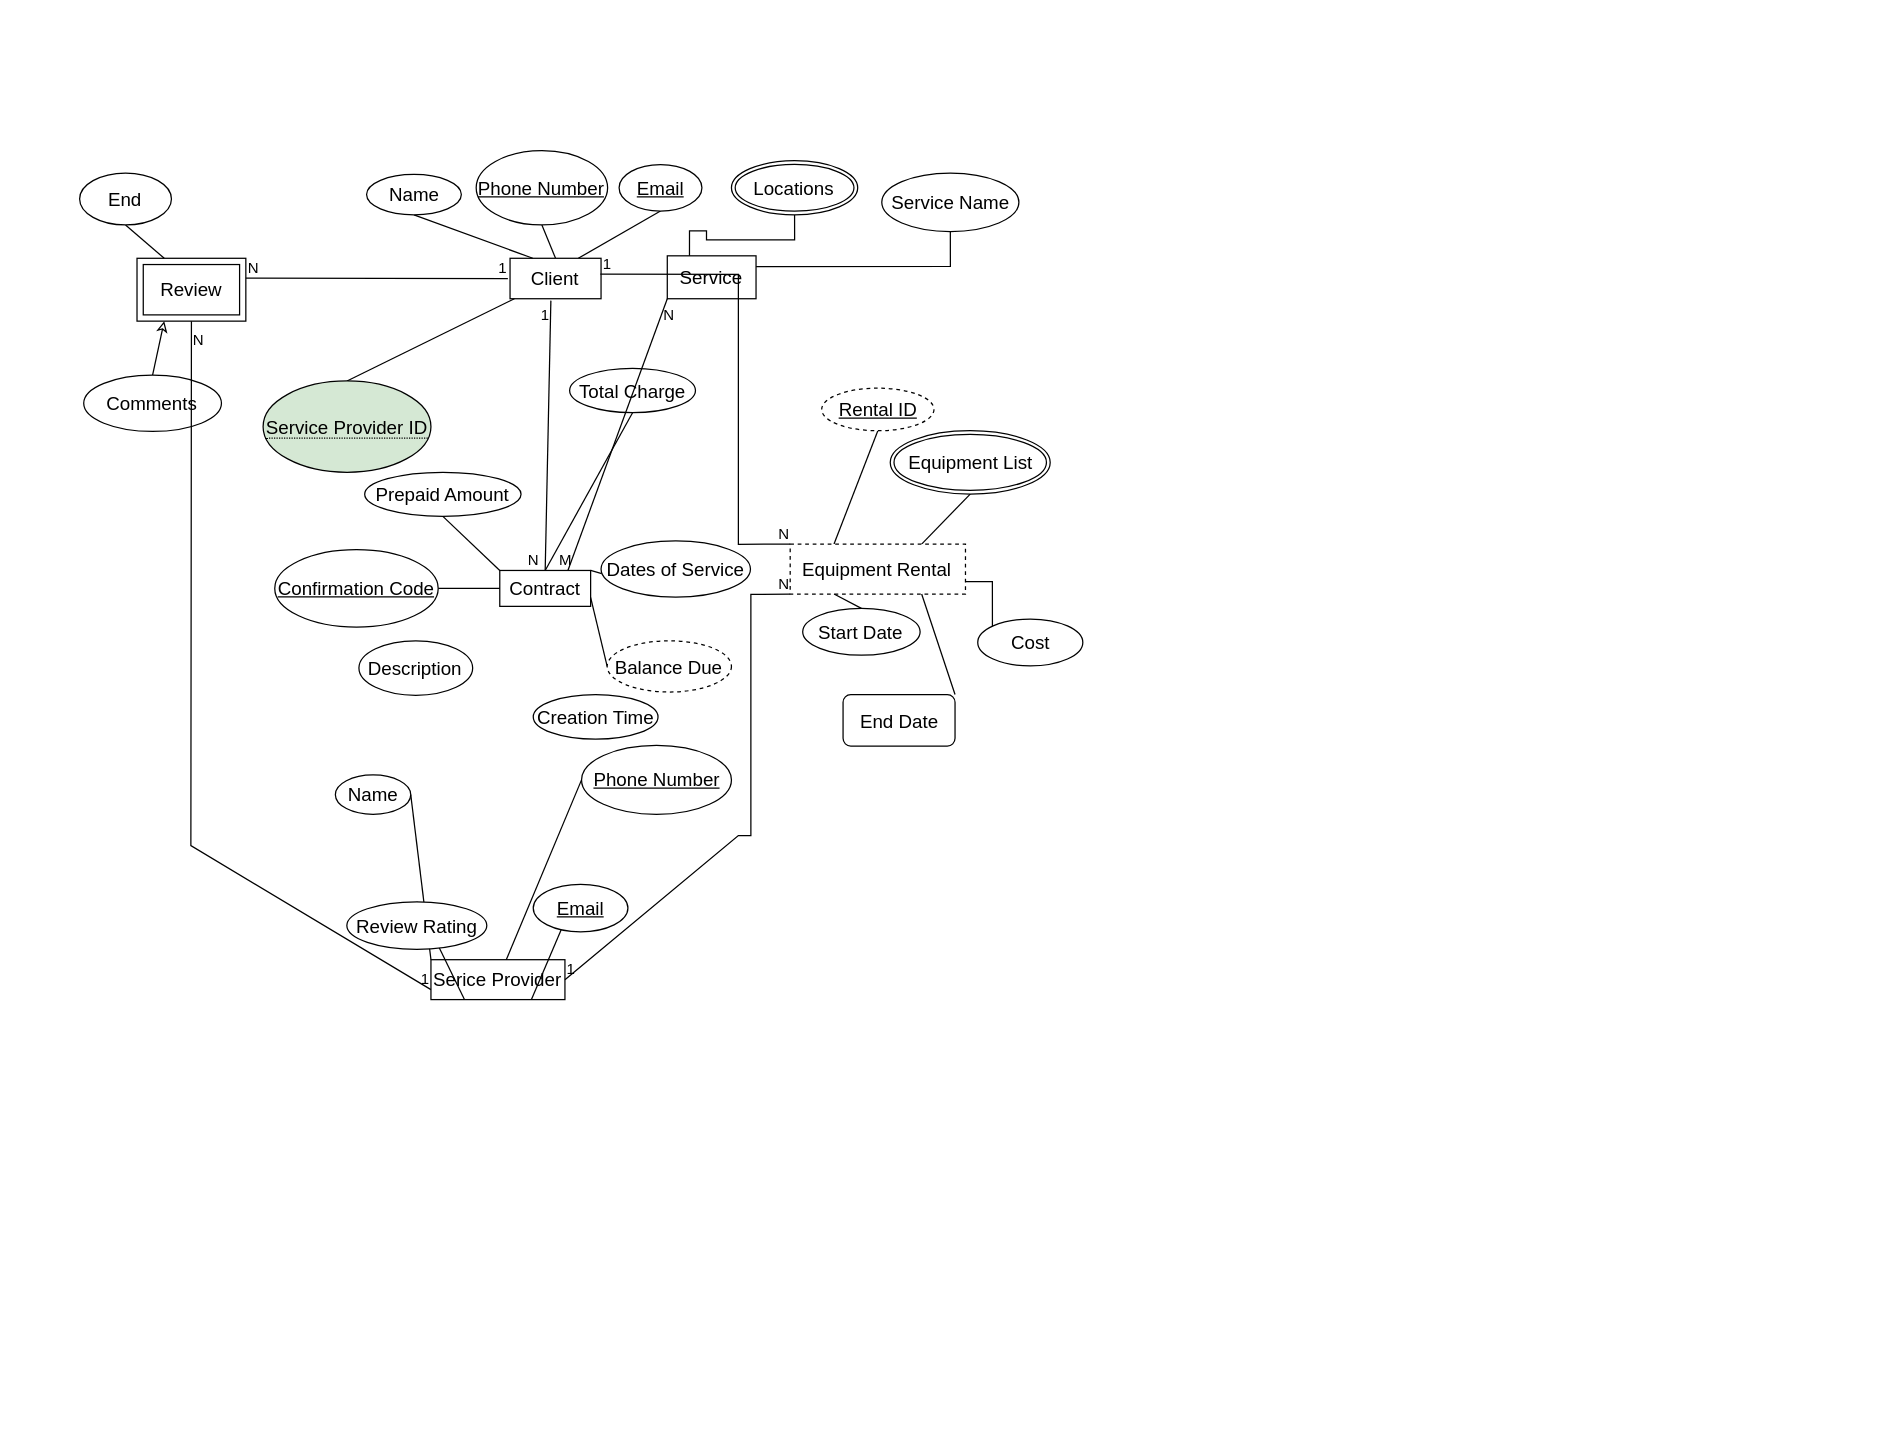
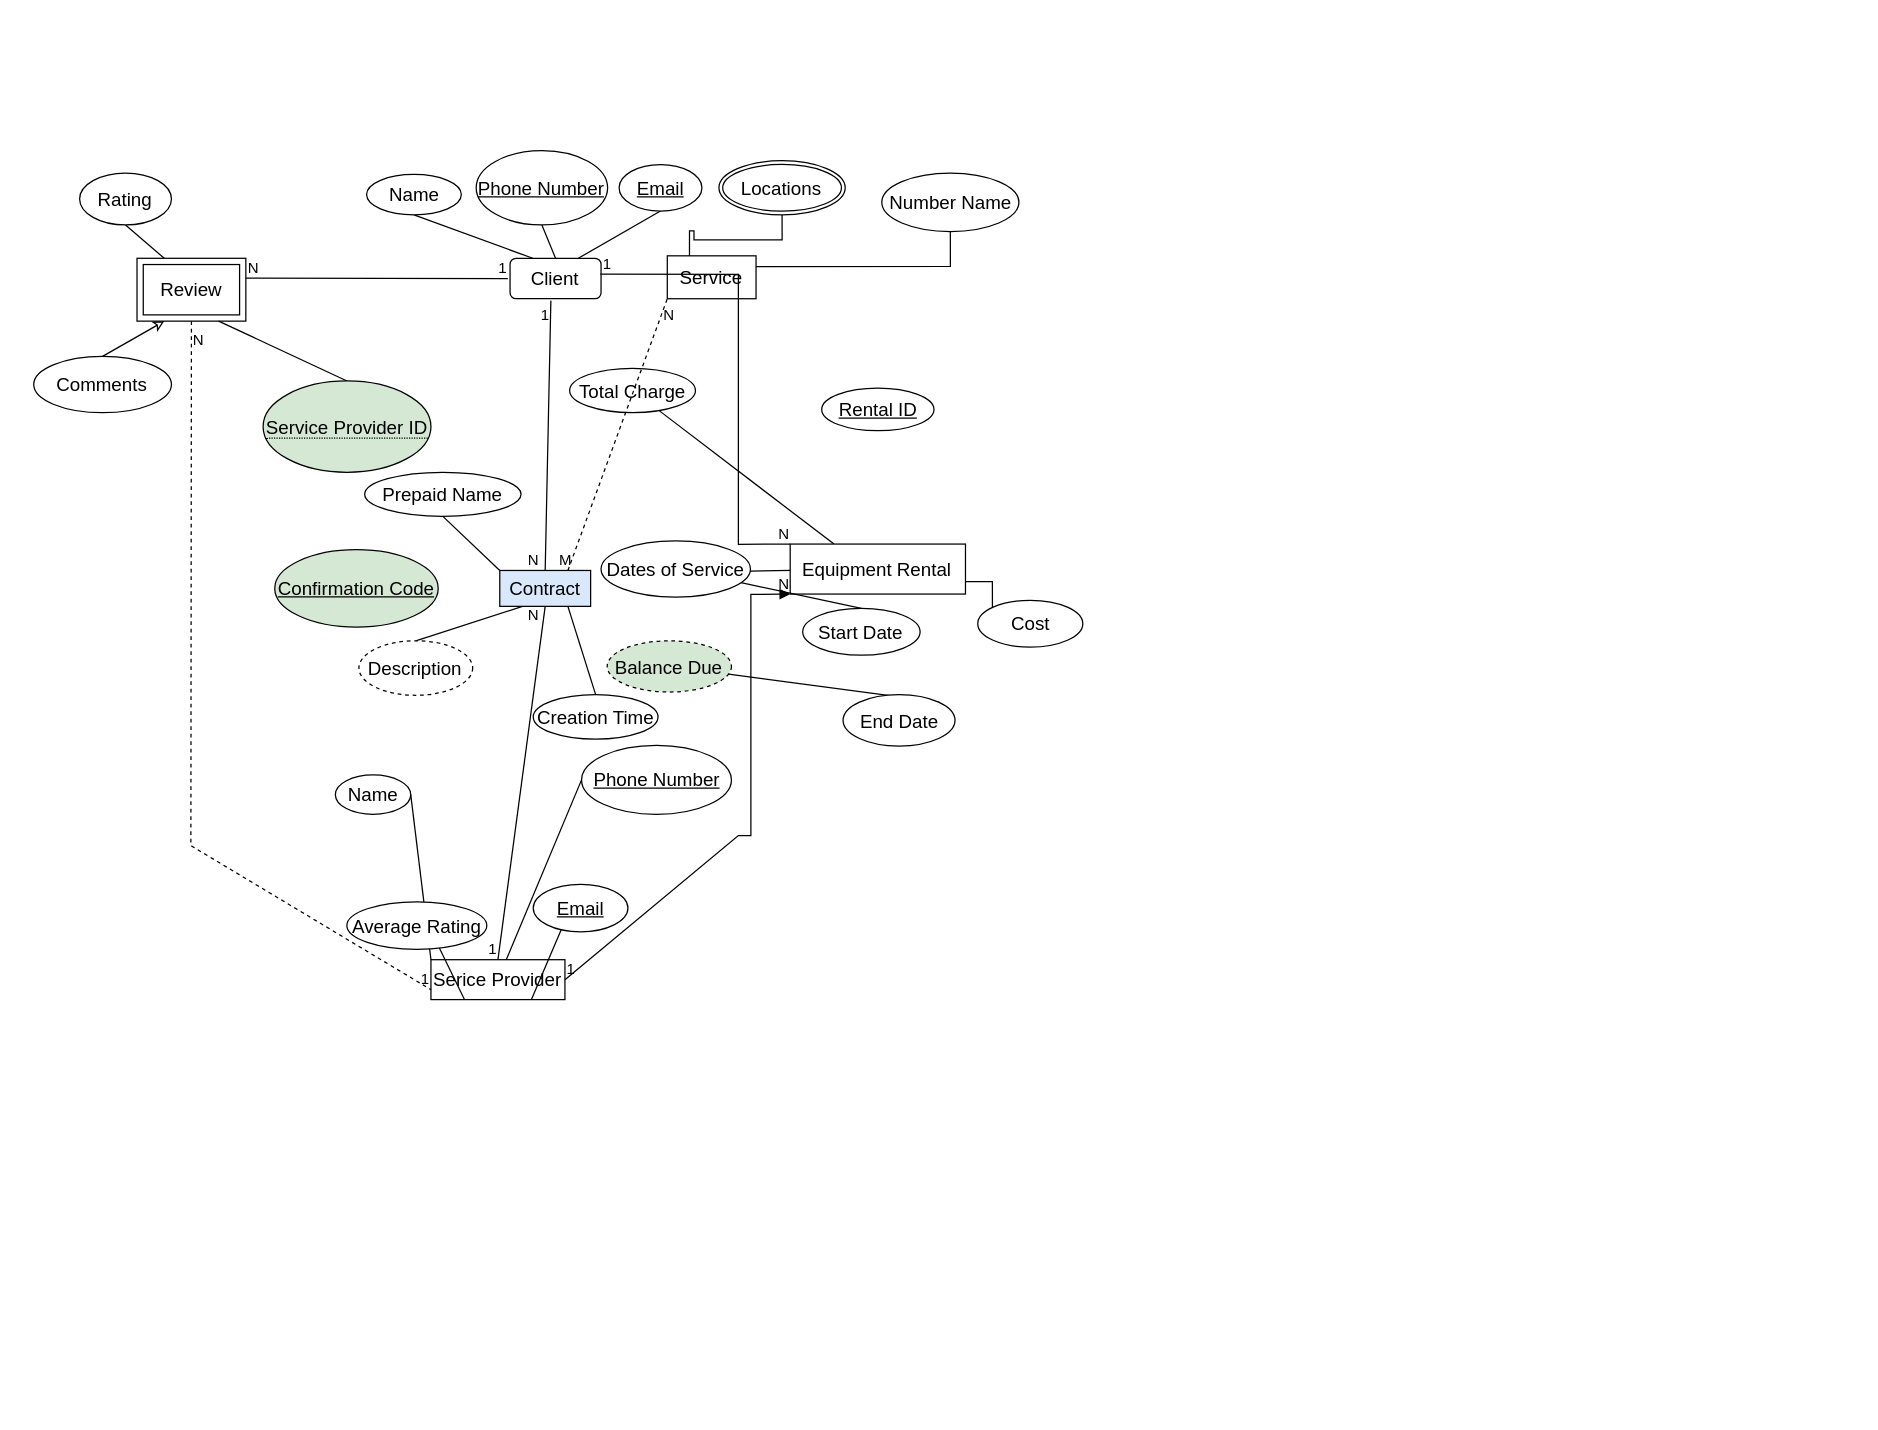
- <mxCell id="39" value="Locations" style="ellipse;shape=doubleEllipse;margin=3;whiteSpace=wrap;html=1;align=center;fontSize=15;" parent="2" vertex="1"><mxGeometry x="564.461" y="108.091" width="101.006" height="43.286" as="geometry" /></mxCell>
+ <mxCell id="39" value="Locations" style="ellipse;shape=doubleEllipse;margin=3;whiteSpace=wrap;html=1;align=center;fontSize=15;" parent="2" vertex="1"><mxGeometry x="554.461" y="108.091" width="101.006" height="43.286" as="geometry" /></mxCell>
- <mxCell id="44" value="End" style="ellipse;whiteSpace=wrap;html=1;fontSize=15;" parent="2" vertex="1"><mxGeometry x="43.002" y="117.925" width="73.459" height="41.541" as="geometry" /></mxCell>
+ <mxCell id="44" value="Rating" style="ellipse;whiteSpace=wrap;html=1;fontSize=15;" parent="2" vertex="1"><mxGeometry x="43.002" y="117.925" width="73.459" height="41.541" as="geometry" /></mxCell>
- <mxCell id="37" value="Service Name" style="ellipse;whiteSpace=wrap;html=1;fontSize=15;" parent="2" vertex="1"><mxGeometry x="684.723" y="117.925" width="109.693" height="46.784" as="geometry" /></mxCell>
+ <mxCell id="37" value="Number Name" style="ellipse;whiteSpace=wrap;html=1;fontSize=15;" parent="2" vertex="1"><mxGeometry x="684.723" y="117.925" width="109.693" height="46.784" as="geometry" /></mxCell>
- <mxCell id="6" value="&lt;font style=&quot;font-size: 15px;&quot;&gt;Client&lt;/font&gt;" style="rounded=0;whiteSpace=wrap;html=1;fontSize=15;" parent="2" vertex="1"><mxGeometry x="387.342" y="186.132" width="72.798" height="32.359" as="geometry" /></mxCell>
+ <mxCell id="6" value="&lt;font style=&quot;font-size: 15px;&quot;&gt;Client&lt;/font&gt;" style="whiteSpace=wrap;html=1;fontSize=15;rounded=1;" parent="2" vertex="1"><mxGeometry x="387.342" y="186.132" width="72.798" height="32.359" as="geometry" /></mxCell>
- <mxCell id="41" style="edgeStyle=none;html=1;exitX=0.5;exitY=0;exitDx=0;exitDy=0;fontSize=15;endArrow=none;endFill=0;" parent="2" source="42" target="6" edge="1"><mxGeometry relative="1" as="geometry" /></mxCell>
+ <mxCell id="41" style="edgeStyle=none;html=1;exitX=0.5;exitY=0;exitDx=0;exitDy=0;entryX=0.75;entryY=1;entryDx=0;entryDy=0;fontSize=15;endArrow=none;endFill=0;" parent="2" source="42" target="40" edge="1"><mxGeometry relative="1" as="geometry" /></mxCell>
- <mxCell id="77" value="" style="endArrow=none;html=1;rounded=0;exitX=0.75;exitY=0;exitDx=0;exitDy=0;entryX=0;entryY=1;entryDx=0;entryDy=0;" edge="1" parent="2" source="23" target="36"><mxGeometry relative="1" as="geometry"><mxPoint x="420" y="320" as="sourcePoint" /><mxPoint x="580" y="320" as="targetPoint" /></mxGeometry></mxCell>
+ <mxCell id="77" value="" style="endArrow=none;html=1;rounded=0;exitX=0.75;exitY=0;exitDx=0;exitDy=0;entryX=0;entryY=1;entryDx=0;entryDy=0;dashed=1;" edge="1" parent="2" source="23" target="36"><mxGeometry relative="1" as="geometry"><mxPoint x="420" y="320" as="sourcePoint" /><mxPoint x="580" y="320" as="targetPoint" /></mxGeometry></mxCell>
- <mxCell id="46" value="Comments" style="ellipse;whiteSpace=wrap;html=1;fontSize=15;" parent="2" vertex="1"><mxGeometry x="46.272" y="279.624" width="110.189" height="45.04" as="geometry" /></mxCell>
+ <mxCell id="46" value="Comments" style="ellipse;whiteSpace=wrap;html=1;fontSize=15;" parent="2" vertex="1"><mxGeometry x="6.272" y="264.624" width="110.189" height="45.04" as="geometry" /></mxCell>
- <mxCell id="51" value="Rental ID" style="ellipse;whiteSpace=wrap;html=1;align=center;fontStyle=4;fontSize=15;dashed=1;" parent="2" vertex="1"><mxGeometry x="636.66" y="290.02" width="89.82" height="34.07" as="geometry" /></mxCell>
+ <mxCell id="51" value="Rental ID" style="ellipse;whiteSpace=wrap;html=1;align=center;fontStyle=4;fontSize=15;" parent="2" vertex="1"><mxGeometry x="636.66" y="290.02" width="89.82" height="34.07" as="geometry" /></mxCell>
- <mxCell id="52" value="Equipment List" style="ellipse;shape=doubleEllipse;margin=3;whiteSpace=wrap;html=1;align=center;fontSize=15;" parent="2" vertex="1"><mxGeometry x="691.5" y="324.09" width="127.96" height="50.66" as="geometry" /></mxCell>
- <mxCell id="48" style="edgeStyle=none;html=1;exitX=0.25;exitY=0;exitDx=0;exitDy=0;entryX=0.5;entryY=1;entryDx=0;entryDy=0;fontSize=15;endArrow=none;endFill=0;" parent="2" source="50" target="51" edge="1"><mxGeometry relative="1" as="geometry" /></mxCell>
+ <mxCell id="48" style="edgeStyle=none;html=1;exitX=0.25;exitY=0;exitDx=0;exitDy=0;fontSize=15;endArrow=none;endFill=0;" parent="2" source="50" target="29" edge="1"><mxGeometry relative="1" as="geometry" /></mxCell>
- <mxCell id="31" value="Prepaid Amount" style="ellipse;whiteSpace=wrap;html=1;fontSize=15;" parent="2" vertex="1"><mxGeometry x="271.056" y="357.311" width="125.092" height="35.288" as="geometry" /></mxCell>
+ <mxCell id="31" value="Prepaid Name" style="ellipse;whiteSpace=wrap;html=1;fontSize=15;" parent="2" vertex="1"><mxGeometry x="271.056" y="357.311" width="125.092" height="35.288" as="geometry" /></mxCell>
- <mxCell id="28" style="edgeStyle=none;html=1;exitX=0.5;exitY=1;exitDx=0;exitDy=0;entryX=0.5;entryY=0;entryDx=0;entryDy=0;fontSize=15;endArrow=none;endFill=0;" parent="2" source="29" target="23" edge="1"><mxGeometry relative="1" as="geometry" /></mxCell>
- <mxCell id="47" style="edgeStyle=none;html=1;exitX=0.75;exitY=0;exitDx=0;exitDy=0;entryX=0.5;entryY=1;entryDx=0;entryDy=0;fontSize=15;endArrow=none;endFill=0;" parent="2" source="50" target="52" edge="1"><mxGeometry relative="1" as="geometry" /></mxCell>
- <mxCell id="50" value="Equipment Rental" style="rounded=0;whiteSpace=wrap;html=1;fontSize=15;dashed=1;" parent="2" vertex="1"><mxGeometry x="611.45" y="414.75" width="140.23" height="40" as="geometry" /></mxCell>
+ <mxCell id="50" value="Equipment Rental" style="rounded=0;whiteSpace=wrap;html=1;fontSize=15;" parent="2" vertex="1"><mxGeometry x="611.45" y="414.75" width="140.23" height="40" as="geometry" /></mxCell>
- <mxCell id="26" style="edgeStyle=none;html=1;exitX=0.005;exitY=0.58;exitDx=0;exitDy=0;entryX=1;entryY=0;entryDx=0;entryDy=0;fontSize=15;endArrow=none;endFill=0;exitPerimeter=0;" parent="2" source="27" target="23" edge="1"><mxGeometry relative="1" as="geometry" /></mxCell>
+ <mxCell id="26" style="edgeStyle=none;html=1;exitX=0.005;exitY=0.58;exitDx=0;exitDy=0;fontSize=15;endArrow=none;endFill=0;exitPerimeter=0;" parent="2" source="27" target="50" edge="1"><mxGeometry relative="1" as="geometry" /></mxCell>
- <mxCell id="34" value="Confirmation Code" style="ellipse;whiteSpace=wrap;html=1;align=center;fontStyle=4;fontSize=15;" parent="2" vertex="1"><mxGeometry x="199.103" y="419.246" width="130.757" height="61.963" as="geometry" /></mxCell>
+ <mxCell id="34" value="Confirmation Code" style="ellipse;whiteSpace=wrap;html=1;align=center;fontStyle=4;fontSize=15;fillColor=#d5e8d4;" parent="2" vertex="1"><mxGeometry x="199.103" y="419.246" width="130.757" height="61.963" as="geometry" /></mxCell>
- <mxCell id="33" style="edgeStyle=none;html=1;exitX=1;exitY=0.5;exitDx=0;exitDy=0;entryX=0;entryY=0.5;entryDx=0;entryDy=0;fontSize=15;endArrow=none;endFill=0;" parent="2" source="34" target="23" edge="1"><mxGeometry relative="1" as="geometry" /></mxCell>
- <mxCell id="23" value="Contract" style="rounded=0;whiteSpace=wrap;html=1;fontSize=15;" parent="2" vertex="1"><mxGeometry x="379.115" y="435.866" width="72.679" height="28.723" as="geometry" /></mxCell>
+ <mxCell id="23" value="Contract" style="rounded=0;whiteSpace=wrap;html=1;fontSize=15;fillColor=#dae8fc;" parent="2" vertex="1"><mxGeometry x="379.115" y="435.866" width="72.679" height="28.723" as="geometry" /></mxCell>
- <mxCell id="65" value="" style="endArrow=none;html=1;rounded=0;exitX=1;exitY=0.5;exitDx=0;exitDy=0;entryX=0;entryY=1;entryDx=0;entryDy=0;" edge="1" parent="2" source="11" target="50"><mxGeometry relative="1" as="geometry"><mxPoint x="433.43" y="647.69" as="sourcePoint" /><mxPoint x="593.43" y="647.69" as="targetPoint" /><Array as="points"><mxPoint x="570" y="648" /><mxPoint x="580" y="648" /><mxPoint x="580" y="455" /></Array></mxGeometry></mxCell>
+ <mxCell id="65" value="" style="endArrow=block;html=1;rounded=0;exitX=1;exitY=0.5;exitDx=0;exitDy=0;entryX=0;entryY=1;entryDx=0;entryDy=0;" edge="1" parent="2" source="11" target="50"><mxGeometry relative="1" as="geometry"><mxPoint x="433.43" y="647.69" as="sourcePoint" /><mxPoint x="593.43" y="647.69" as="targetPoint" /><Array as="points"><mxPoint x="570" y="648" /><mxPoint x="580" y="648" /><mxPoint x="580" y="455" /></Array></mxGeometry></mxCell>
- <mxCell id="53" style="edgeStyle=none;html=1;exitX=0.5;exitY=0;exitDx=0;exitDy=0;entryX=0.25;entryY=1;entryDx=0;entryDy=0;fontSize=15;endArrow=none;endFill=0;" parent="2" source="54" target="50" edge="1"><mxGeometry relative="1" as="geometry" /></mxCell>
+ <mxCell id="53" style="edgeStyle=none;html=1;exitX=0.5;exitY=0;exitDx=0;exitDy=0;fontSize=15;endArrow=none;endFill=0;" parent="2" source="54" target="27" edge="1"><mxGeometry relative="1" as="geometry" /></mxCell>
+ <mxCell id="21" style="edgeStyle=none;html=1;exitX=0.25;exitY=1;exitDx=0;exitDy=0;entryX=0.5;entryY=0;entryDx=0;entryDy=0;fontSize=15;endArrow=none;endFill=0;" parent="2" source="23" target="25" edge="1"><mxGeometry relative="1" as="geometry" /></mxCell>
- <mxCell id="22" style="edgeStyle=none;html=1;exitX=1;exitY=0.75;exitDx=0;exitDy=0;entryX=0;entryY=0.5;entryDx=0;entryDy=0;fontSize=15;endArrow=none;endFill=0;" parent="2" source="23" target="32" edge="1"><mxGeometry relative="1" as="geometry" /></mxCell>
- <mxCell id="3" value="Cost" style="ellipse;whiteSpace=wrap;html=1;fontSize=15;" parent="2" vertex="1"><mxGeometry x="761.5" y="474.75" width="84.07" height="37.46" as="geometry" /></mxCell>
+ <mxCell id="3" value="Cost" style="ellipse;whiteSpace=wrap;html=1;fontSize=15;" parent="2" vertex="1"><mxGeometry x="761.5" y="459.75" width="84.07" height="37.46" as="geometry" /></mxCell>
- <mxCell id="55" style="edgeStyle=none;html=1;exitX=1;exitY=0;exitDx=0;exitDy=0;entryX=0.75;entryY=1;entryDx=0;entryDy=0;fontSize=15;endArrow=none;endFill=0;" parent="2" source="56" target="50" edge="1"><mxGeometry relative="1" as="geometry" /></mxCell>
+ <mxCell id="55" style="edgeStyle=none;html=1;exitX=1;exitY=0;exitDx=0;exitDy=0;fontSize=15;endArrow=none;endFill=0;" parent="2" source="56" target="32" edge="1"><mxGeometry relative="1" as="geometry" /></mxCell>
+ <mxCell id="20" style="edgeStyle=none;html=1;exitX=0.75;exitY=1;exitDx=0;exitDy=0;entryX=0.5;entryY=0;entryDx=0;entryDy=0;fontSize=15;endArrow=none;endFill=0;" parent="2" source="23" target="24" edge="1"><mxGeometry relative="1" as="geometry" /></mxCell>
- <mxCell id="32" value="Balance Due" style="ellipse;whiteSpace=wrap;html=1;align=center;dashed=1;fontSize=15;" parent="2" vertex="1"><mxGeometry x="465.041" y="492.136" width="99.418" height="40.972" as="geometry" /></mxCell>
+ <mxCell id="32" value="Balance Due" style="ellipse;whiteSpace=wrap;html=1;align=center;dashed=1;fontSize=15;fillColor=#d5e8d4;" parent="2" vertex="1"><mxGeometry x="465.041" y="492.136" width="99.418" height="40.972" as="geometry" /></mxCell>
- <mxCell id="25" value="Description" style="ellipse;whiteSpace=wrap;html=1;fontSize=15;" parent="2" vertex="1"><mxGeometry x="266.437" y="492.136" width="90.997" height="43.598" as="geometry" /></mxCell>
+ <mxCell id="25" value="Description" style="ellipse;whiteSpace=wrap;html=1;fontSize=15;dashed=1;" parent="2" vertex="1"><mxGeometry x="266.437" y="492.136" width="90.997" height="43.598" as="geometry" /></mxCell>
- <mxCell id="56" value="&lt;div&gt;End Date&lt;/div&gt;" style="whiteSpace=wrap;html=1;fontSize=15;rounded=1;" parent="2" vertex="1"><mxGeometry x="653.75" y="535.15" width="89.58" height="41.22" as="geometry" /></mxCell>
+ <mxCell id="56" value="&lt;div&gt;End Date&lt;/div&gt;" style="ellipse;whiteSpace=wrap;html=1;fontSize=15;" parent="2" vertex="1"><mxGeometry x="653.75" y="535.15" width="89.58" height="41.22" as="geometry" /></mxCell>
- <mxCell id="74" value="" style="endArrow=none;html=1;rounded=0;exitX=0.5;exitY=1;exitDx=0;exitDy=0;entryX=0;entryY=0.75;entryDx=0;entryDy=0;" edge="1" parent="2" source="40" target="11"><mxGeometry relative="1" as="geometry"><mxPoint x="130" y="460" as="sourcePoint" /><mxPoint x="290" y="460" as="targetPoint" /><Array as="points"><mxPoint x="132" y="656" /></Array></mxGeometry></mxCell>
+ <mxCell id="74" value="" style="endArrow=none;html=1;rounded=0;exitX=0.5;exitY=1;exitDx=0;exitDy=0;entryX=0;entryY=0.75;entryDx=0;entryDy=0;dashed=1;" edge="1" parent="2" source="40" target="11"><mxGeometry relative="1" as="geometry"><mxPoint x="130" y="460" as="sourcePoint" /><mxPoint x="290" y="460" as="targetPoint" /><Array as="points"><mxPoint x="132" y="656" /></Array></mxGeometry></mxCell>
+ <mxCell id="62" value="" style="endArrow=none;html=1;rounded=0;exitX=0.5;exitY=1;exitDx=0;exitDy=0;entryX=0.5;entryY=0;entryDx=0;entryDy=0;" edge="1" parent="2" source="23" target="11"><mxGeometry relative="1" as="geometry"><mxPoint x="413.2" y="584.86" as="sourcePoint" /><mxPoint x="573.2" y="584.86" as="targetPoint" /></mxGeometry></mxCell>
+ <mxCell id="63" value="N" style="resizable=0;html=1;whiteSpace=wrap;align=left;verticalAlign=bottom;" connectable="0" vertex="1" parent="62"><mxGeometry x="-1" relative="1" as="geometry"><mxPoint x="-15" y="15" as="offset" /></mxGeometry></mxCell>
+ <mxCell id="64" value="1" style="resizable=0;html=1;whiteSpace=wrap;align=right;verticalAlign=bottom;" connectable="0" vertex="1" parent="62"><mxGeometry x="1" relative="1" as="geometry" /></mxCell>
- <mxCell id="19" value="Review Rating" style="ellipse;whiteSpace=wrap;html=1;fontSize=15;" parent="2" vertex="1"><mxGeometry x="256.78" y="700.907" width="111.97" height="38.043" as="geometry" /></mxCell>
+ <mxCell id="19" value="Average Rating" style="ellipse;whiteSpace=wrap;html=1;fontSize=15;" parent="2" vertex="1"><mxGeometry x="256.78" y="700.907" width="111.97" height="38.043" as="geometry" /></mxCell>
